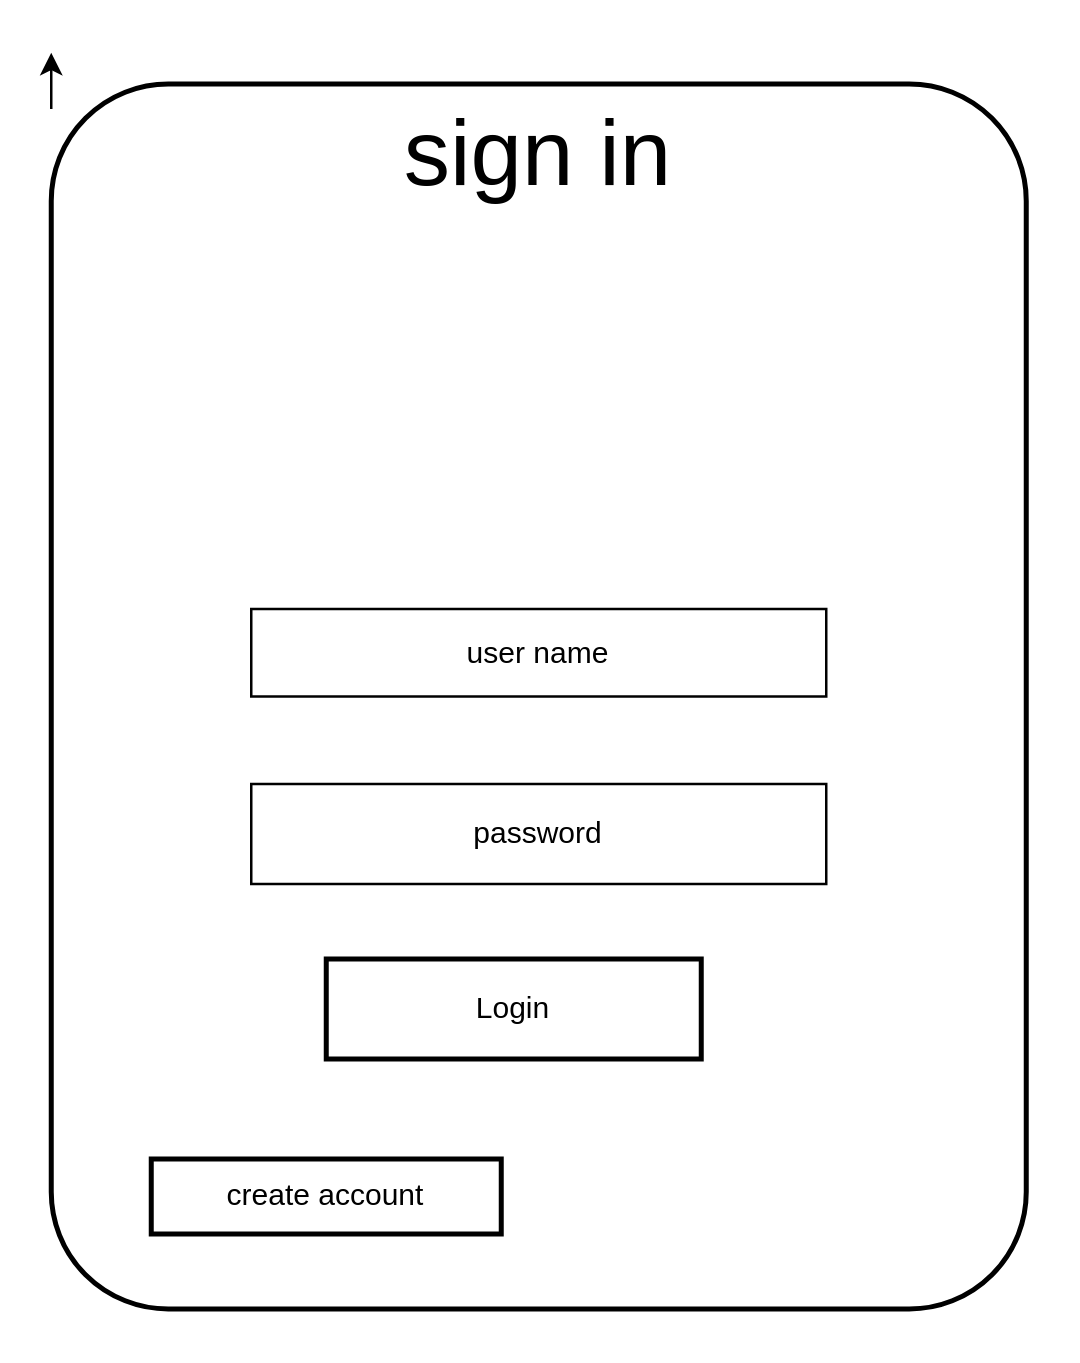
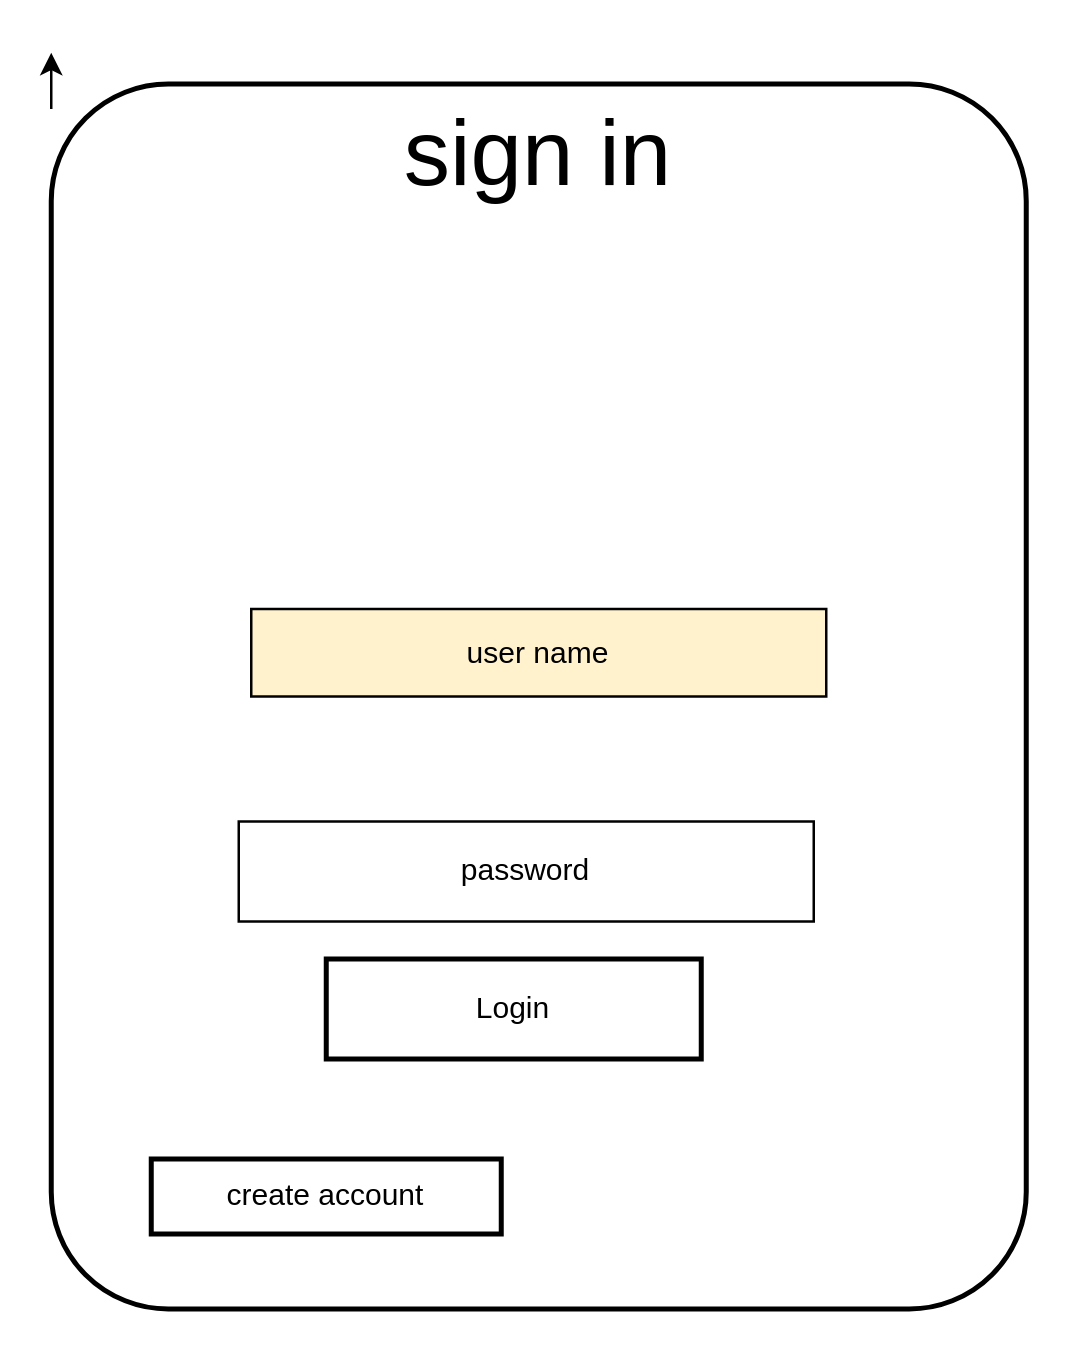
- <mxCell id="4" value="user name" style="rounded=0;whiteSpace=wrap;html=1;" vertex="1" parent="1"><mxGeometry x="100" y="243" width="230" height="35" as="geometry" /></mxCell>
+ <mxCell id="4" value="user name" style="rounded=0;whiteSpace=wrap;html=1;fillColor=#fff2cc;" vertex="1" parent="1"><mxGeometry x="100" y="243" width="230" height="35" as="geometry" /></mxCell>
- <mxCell id="5" value="password" style="rounded=0;whiteSpace=wrap;html=1;" vertex="1" parent="1"><mxGeometry x="100" y="313" width="230" height="40" as="geometry" /></mxCell>
+ <mxCell id="5" value="password" style="rounded=0;whiteSpace=wrap;html=1;" vertex="1" parent="1"><mxGeometry x="95" y="328" width="230" height="40" as="geometry" /></mxCell>
